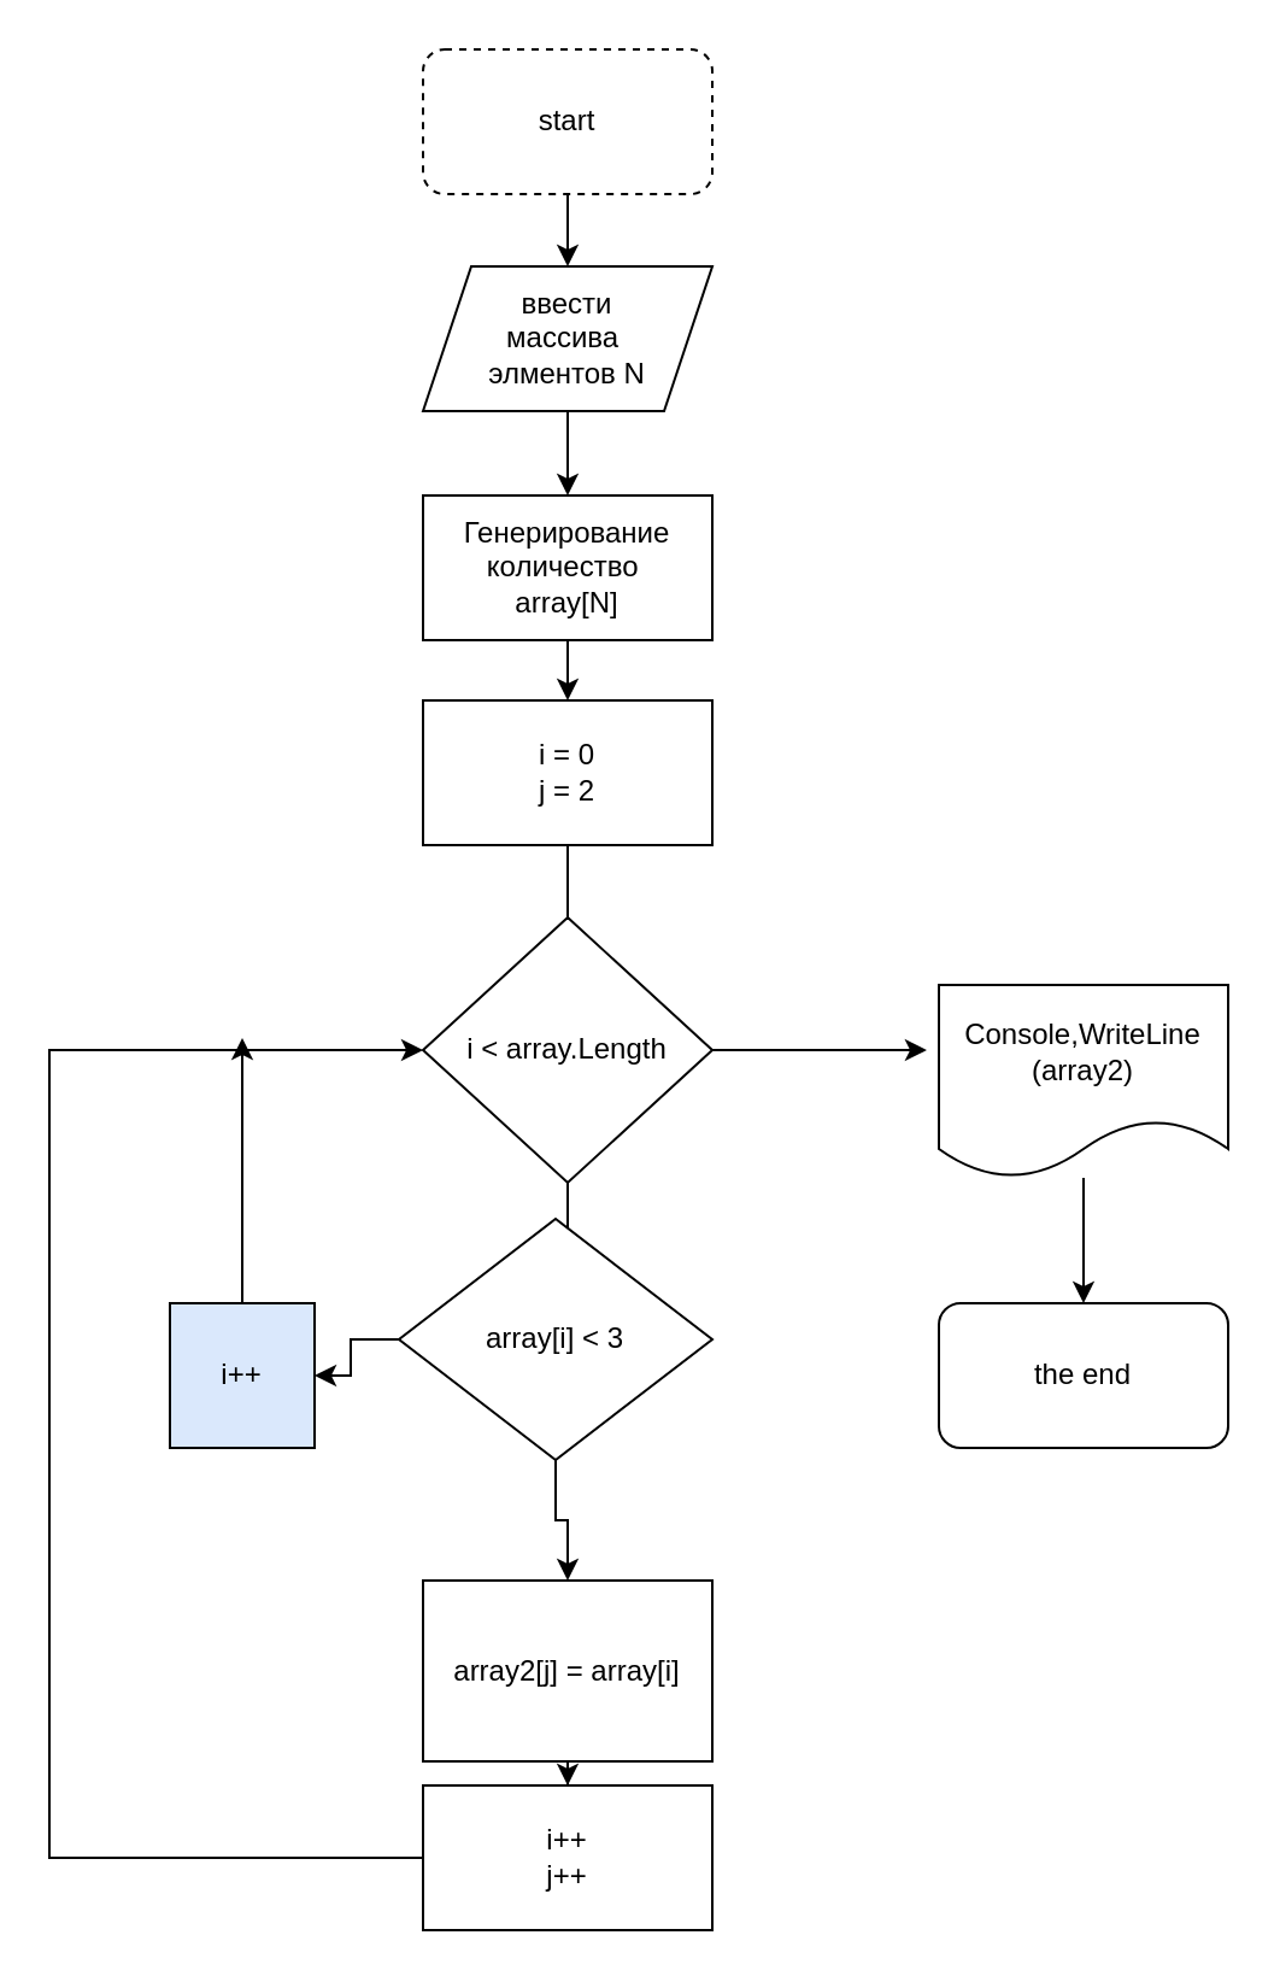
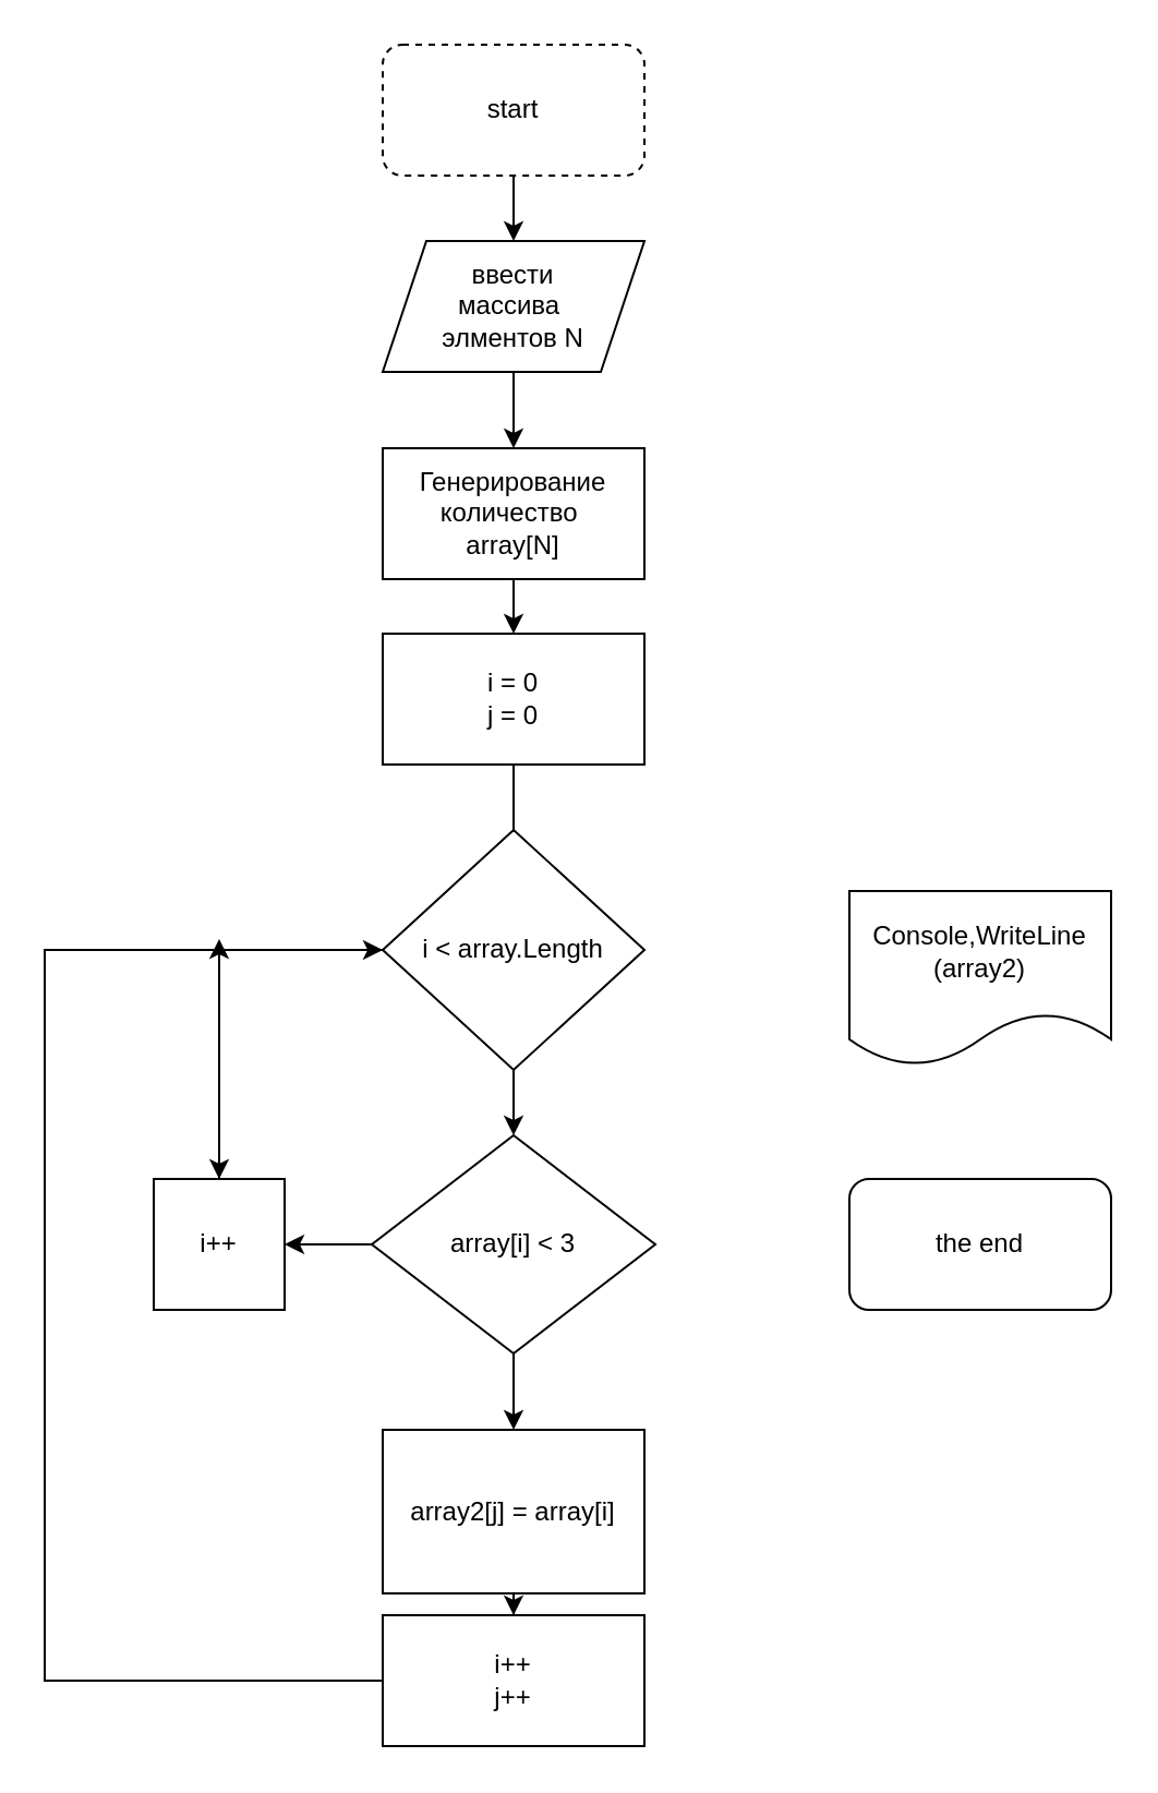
- <mxCell id="13" value="i = 0&lt;br&gt;j = 2" style="rounded=0;whiteSpace=wrap;html=1;" vertex="1" parent="1"><mxGeometry x="175" y="290" width="120" height="60" as="geometry" /></mxCell>
+ <mxCell id="13" value="i = 0&lt;br&gt;j = 0" style="rounded=0;whiteSpace=wrap;html=1;" vertex="1" parent="1"><mxGeometry x="175" y="290" width="120" height="60" as="geometry" /></mxCell>
- <mxCell id="5" style="edgeStyle=orthogonalEdgeStyle;rounded=0;orthogonalLoop=1;jettySize=auto;html=1;entryX=-0.042;entryY=0.338;entryDx=0;entryDy=0;entryPerimeter=0;" edge="1" parent="1" source="6" target="15"><mxGeometry relative="1" as="geometry" /></mxCell>
+ <mxCell id="5" style="edgeStyle=orthogonalEdgeStyle;rounded=0;orthogonalLoop=1;jettySize=auto;html=1;" edge="1" parent="1" source="6" target="22"><mxGeometry relative="1" as="geometry" /></mxCell>
- <mxCell id="14" style="edgeStyle=orthogonalEdgeStyle;rounded=0;orthogonalLoop=1;jettySize=auto;html=1;entryX=0.5;entryY=0;entryDx=0;entryDy=0;" edge="1" parent="1" source="15" target="18"><mxGeometry relative="1" as="geometry" /></mxCell>
- <mxCell id="9" value="array[i] &amp;lt; 3" style="rhombus;whiteSpace=wrap;html=1;" vertex="1" parent="1"><mxGeometry x="165" y="505" width="130" height="100" as="geometry" /></mxCell>
+ <mxCell id="9" value="array[i] &amp;lt; 3" style="rhombus;whiteSpace=wrap;html=1;" vertex="1" parent="1"><mxGeometry x="170" y="520" width="130" height="100" as="geometry" /></mxCell>
- <mxCell id="22" value="i++" style="rounded=0;whiteSpace=wrap;html=1;fillColor=#dae8fc;" vertex="1" parent="1"><mxGeometry x="70" y="540" width="60" height="60" as="geometry" /></mxCell>
+ <mxCell id="22" value="i++" style="rounded=0;whiteSpace=wrap;html=1;" vertex="1" parent="1"><mxGeometry x="70" y="540" width="60" height="60" as="geometry" /></mxCell>
